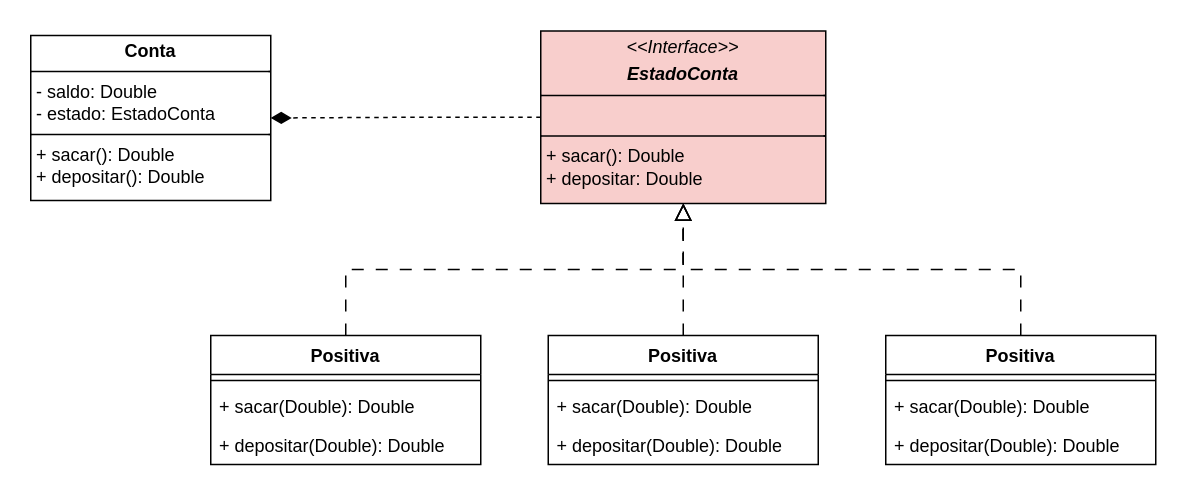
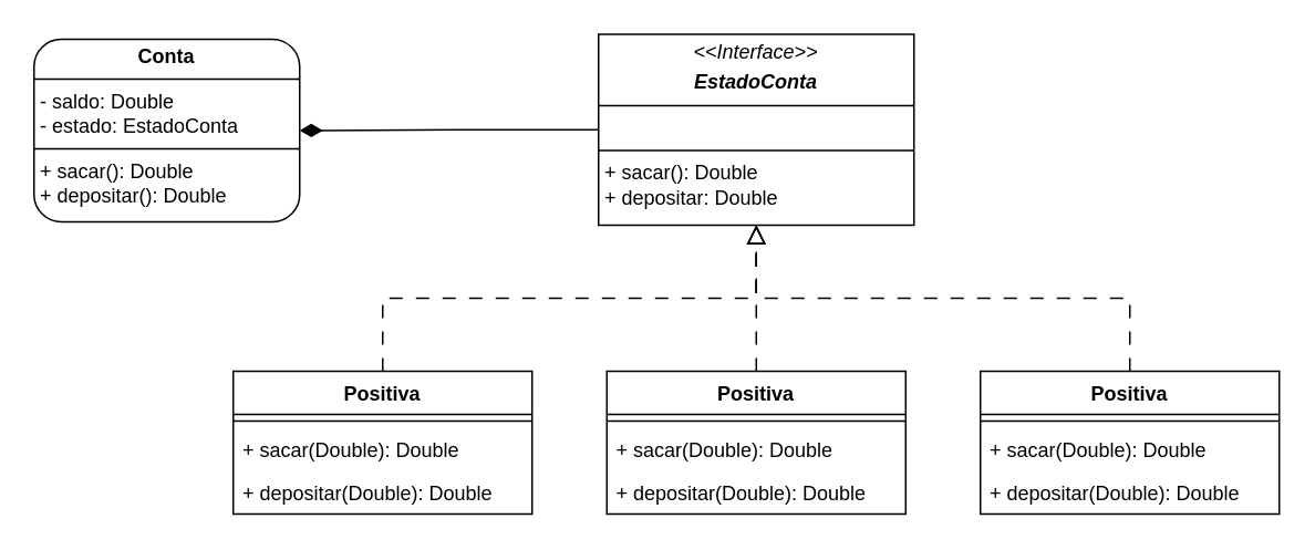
- <mxCell id="3" style="edgeStyle=orthogonalEdgeStyle;rounded=0;orthogonalLoop=1;jettySize=auto;html=1;exitX=0;exitY=0.5;exitDx=0;exitDy=0;entryX=1;entryY=0.5;entryDx=0;entryDy=0;endArrow=diamondThin;endFill=1;endSize=11;dashed=1;" edge="1" parent="1" source="4" target="2"><mxGeometry relative="1" as="geometry" /></mxCell>
+ <mxCell id="3" style="edgeStyle=orthogonalEdgeStyle;rounded=0;orthogonalLoop=1;jettySize=auto;html=1;exitX=0;exitY=0.5;exitDx=0;exitDy=0;entryX=1;entryY=0.5;entryDx=0;entryDy=0;endArrow=diamondThin;endFill=1;endSize=11;" edge="1" parent="1" source="4" target="2"><mxGeometry relative="1" as="geometry" /></mxCell>
- <mxCell id="4" value="&lt;p style=&quot;margin:0px;margin-top:4px;text-align:center;&quot;&gt;&lt;i&gt;&amp;lt;&amp;lt;Interface&amp;gt;&amp;gt;&lt;/i&gt;&lt;/p&gt;&lt;p style=&quot;margin:0px;margin-top:4px;text-align:center;&quot;&gt;&lt;b&gt;&lt;i&gt;EstadoConta&lt;/i&gt;&lt;/b&gt;&lt;/p&gt;&lt;hr size=&quot;1&quot; style=&quot;border-style:solid;&quot;&gt;&lt;p style=&quot;margin:0px;margin-left:4px;&quot;&gt;&lt;br&gt;&lt;/p&gt;&lt;hr size=&quot;1&quot; style=&quot;border-style:solid;&quot;&gt;&lt;p style=&quot;margin:0px;margin-left:4px;&quot;&gt;+ sacar(): Double&lt;br&gt;+ depositar: Double&lt;/p&gt;" style="verticalAlign=top;align=left;overflow=fill;html=1;whiteSpace=wrap;fillColor=#f8cecc;" vertex="1" parent="1"><mxGeometry x="360" y="20" width="190" height="115" as="geometry" /></mxCell>
+ <mxCell id="4" value="&lt;p style=&quot;margin:0px;margin-top:4px;text-align:center;&quot;&gt;&lt;i&gt;&amp;lt;&amp;lt;Interface&amp;gt;&amp;gt;&lt;/i&gt;&lt;/p&gt;&lt;p style=&quot;margin:0px;margin-top:4px;text-align:center;&quot;&gt;&lt;b&gt;&lt;i&gt;EstadoConta&lt;/i&gt;&lt;/b&gt;&lt;/p&gt;&lt;hr size=&quot;1&quot; style=&quot;border-style:solid;&quot;&gt;&lt;p style=&quot;margin:0px;margin-left:4px;&quot;&gt;&lt;br&gt;&lt;/p&gt;&lt;hr size=&quot;1&quot; style=&quot;border-style:solid;&quot;&gt;&lt;p style=&quot;margin:0px;margin-left:4px;&quot;&gt;+ sacar(): Double&lt;br&gt;+ depositar: Double&lt;/p&gt;" style="verticalAlign=top;align=left;overflow=fill;html=1;whiteSpace=wrap;" vertex="1" parent="1"><mxGeometry x="360" y="20" width="190" height="115" as="geometry" /></mxCell>
- <mxCell id="2" value="&lt;p style=&quot;margin:0px;margin-top:4px;text-align:center;&quot;&gt;&lt;b&gt;Conta&lt;/b&gt;&lt;/p&gt;&lt;hr size=&quot;1&quot; style=&quot;border-style:solid;&quot;&gt;&lt;p style=&quot;margin:0px;margin-left:4px;&quot;&gt;- saldo: Double&lt;/p&gt;&lt;p style=&quot;margin:0px;margin-left:4px;&quot;&gt;- estado: EstadoConta&lt;/p&gt;&lt;hr size=&quot;1&quot; style=&quot;border-style:solid;&quot;&gt;&lt;p style=&quot;margin:0px;margin-left:4px;&quot;&gt;+ sacar(): Double&lt;/p&gt;&lt;p style=&quot;margin:0px;margin-left:4px;&quot;&gt;+ depositar(): Double&lt;/p&gt;" style="verticalAlign=top;align=left;overflow=fill;html=1;whiteSpace=wrap;" vertex="1" parent="1"><mxGeometry x="20" y="23" width="160" height="110" as="geometry" /></mxCell>
+ <mxCell id="2" value="&lt;p style=&quot;margin:0px;margin-top:4px;text-align:center;&quot;&gt;&lt;b&gt;Conta&lt;/b&gt;&lt;/p&gt;&lt;hr size=&quot;1&quot; style=&quot;border-style:solid;&quot;&gt;&lt;p style=&quot;margin:0px;margin-left:4px;&quot;&gt;- saldo: Double&lt;/p&gt;&lt;p style=&quot;margin:0px;margin-left:4px;&quot;&gt;- estado: EstadoConta&lt;/p&gt;&lt;hr size=&quot;1&quot; style=&quot;border-style:solid;&quot;&gt;&lt;p style=&quot;margin:0px;margin-left:4px;&quot;&gt;+ sacar(): Double&lt;/p&gt;&lt;p style=&quot;margin:0px;margin-left:4px;&quot;&gt;+ depositar(): Double&lt;/p&gt;" style="verticalAlign=top;align=left;overflow=fill;html=1;whiteSpace=wrap;rounded=1;" vertex="1" parent="1"><mxGeometry x="20" y="23" width="160" height="110" as="geometry" /></mxCell>
